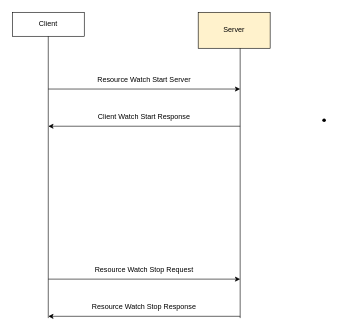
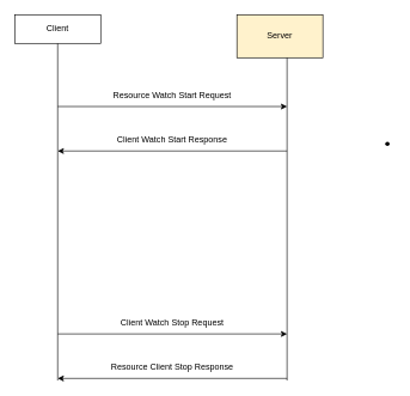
- <mxCell id="6" value="Resource Watch Start Server" style="text;html=1;align=center;verticalAlign=middle;whiteSpace=wrap;rounded=0;" parent="1" vertex="1"><mxGeometry x="80" y="118" width="320" height="30" as="geometry" /></mxCell>
+ <mxCell id="6" value="Resource Watch Start Request" style="text;html=1;align=center;verticalAlign=middle;whiteSpace=wrap;rounded=0;" parent="1" vertex="1"><mxGeometry x="80" y="118" width="320" height="30" as="geometry" /></mxCell>
- <mxCell id="8" value="Resource Watch Stop Request" style="text;html=1;align=center;verticalAlign=middle;whiteSpace=wrap;rounded=0;" vertex="1" parent="1"><mxGeometry x="80" y="435" width="320" height="30" as="geometry" /></mxCell>
+ <mxCell id="8" value="Client Watch Stop Request" style="text;html=1;align=center;verticalAlign=middle;whiteSpace=wrap;rounded=0;" vertex="1" parent="1"><mxGeometry x="80" y="435" width="320" height="30" as="geometry" /></mxCell>
- <mxCell id="9" value="Resource Watch Stop Response" style="text;html=1;align=center;verticalAlign=middle;whiteSpace=wrap;rounded=0;" vertex="1" parent="1"><mxGeometry x="80" y="496" width="320" height="30" as="geometry" /></mxCell>
+ <mxCell id="9" value="Resource Client Stop Response" style="text;html=1;align=center;verticalAlign=middle;whiteSpace=wrap;rounded=0;" vertex="1" parent="1"><mxGeometry x="80" y="496" width="320" height="30" as="geometry" /></mxCell>
